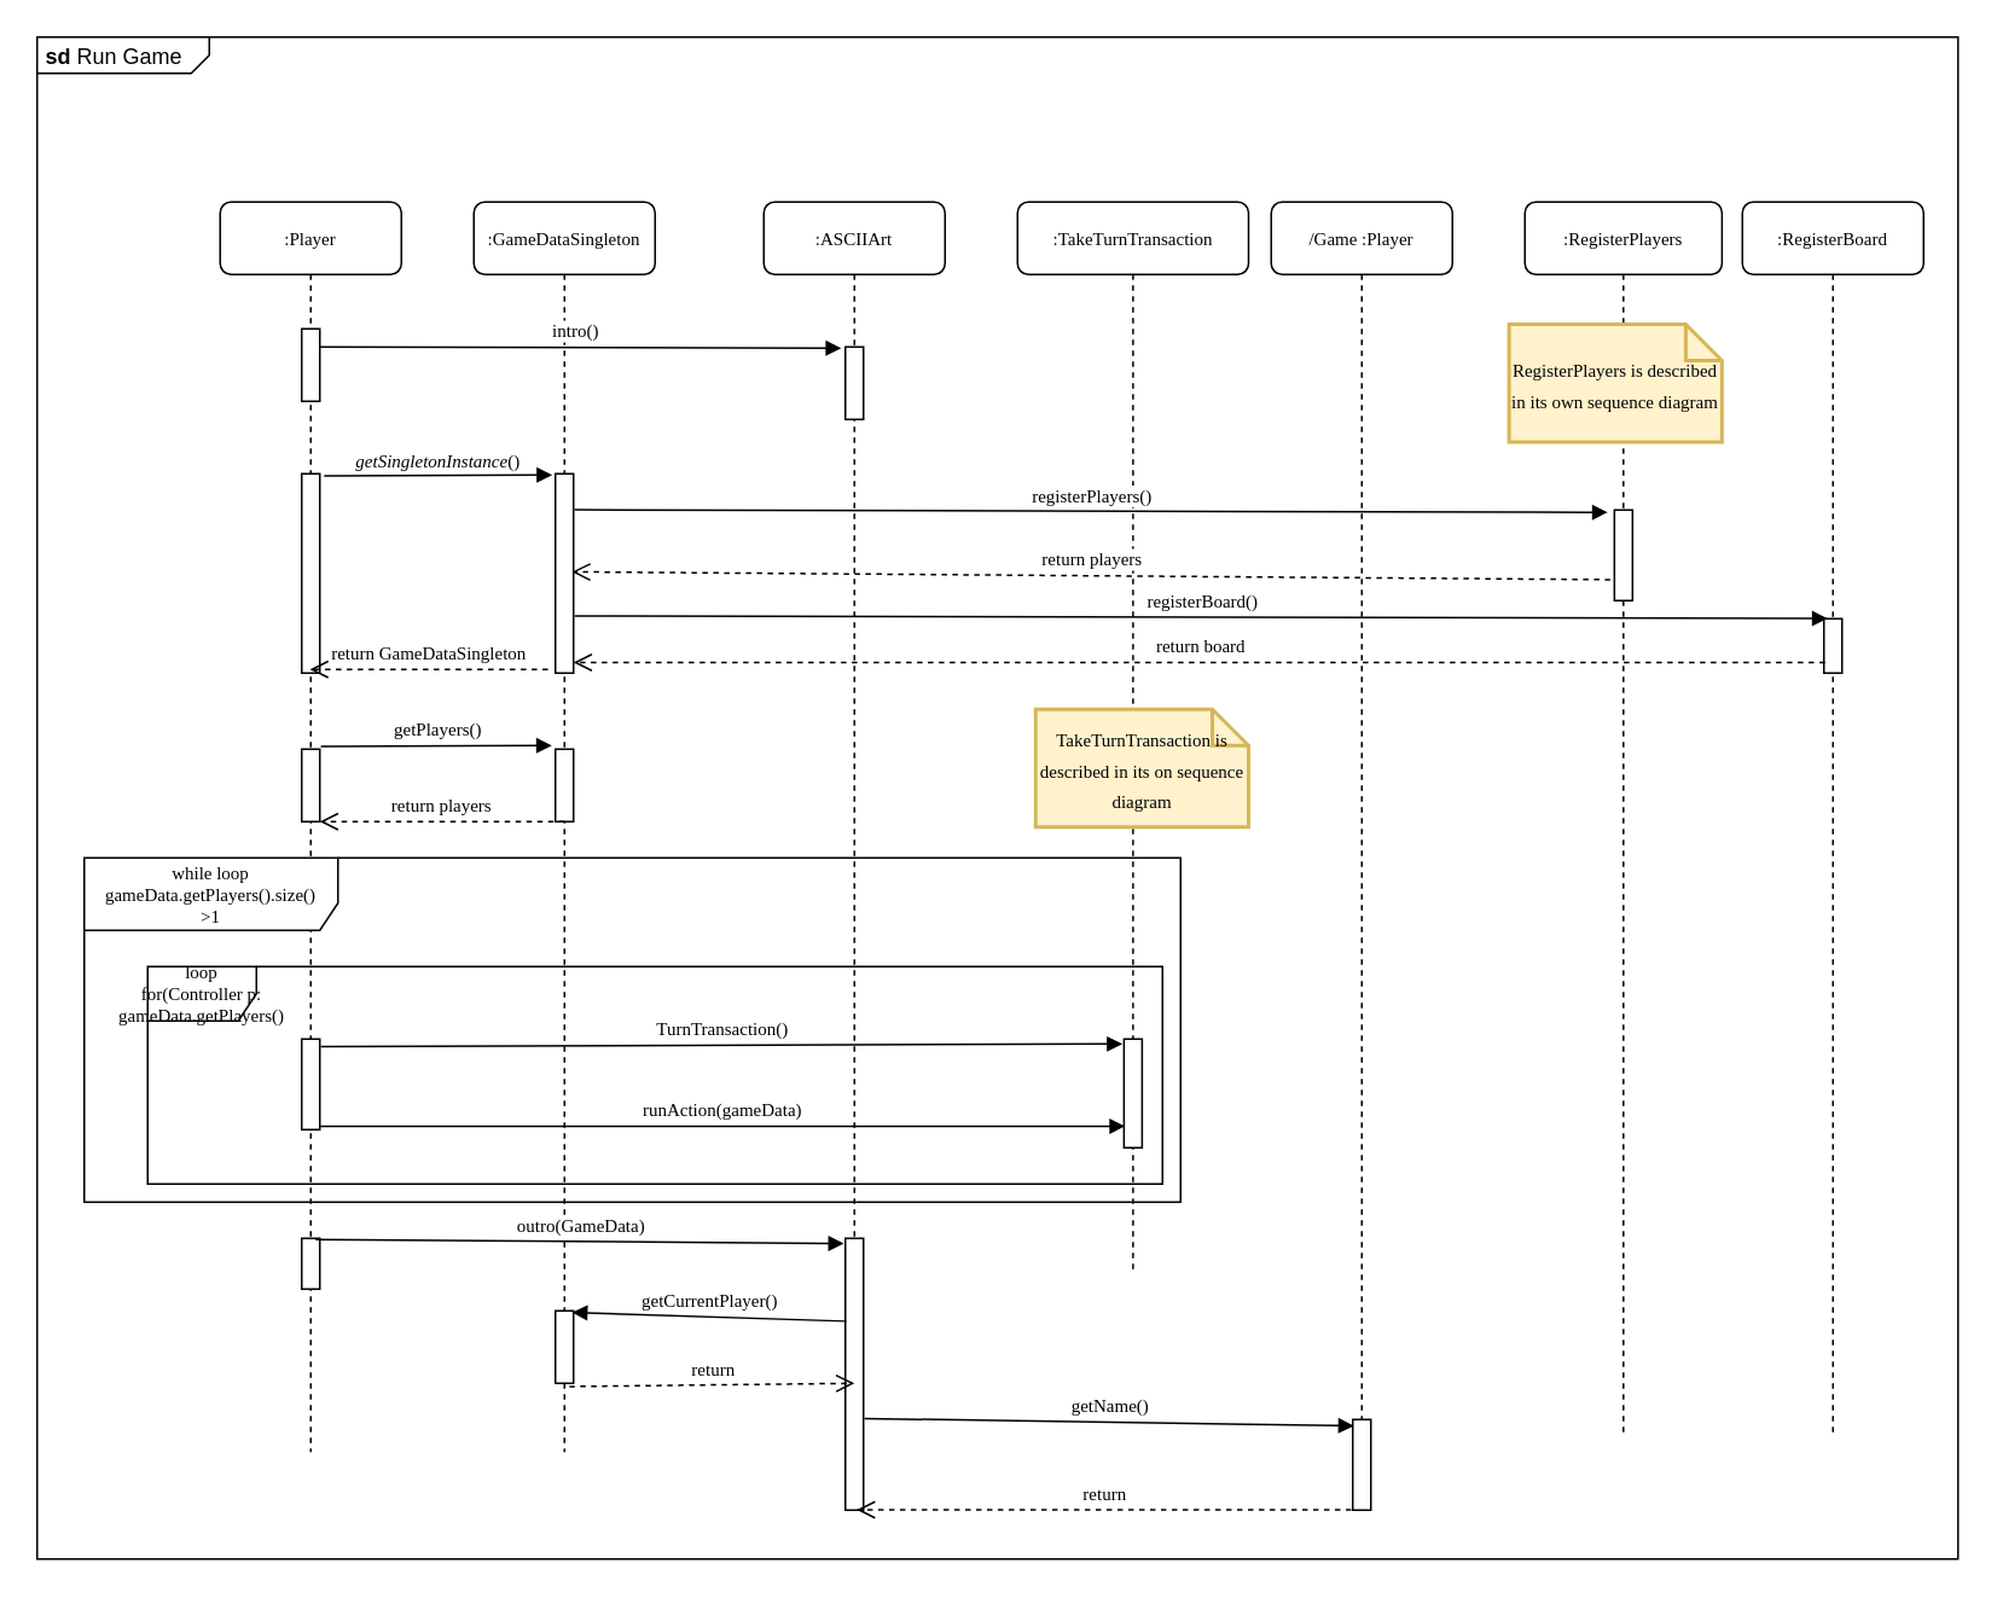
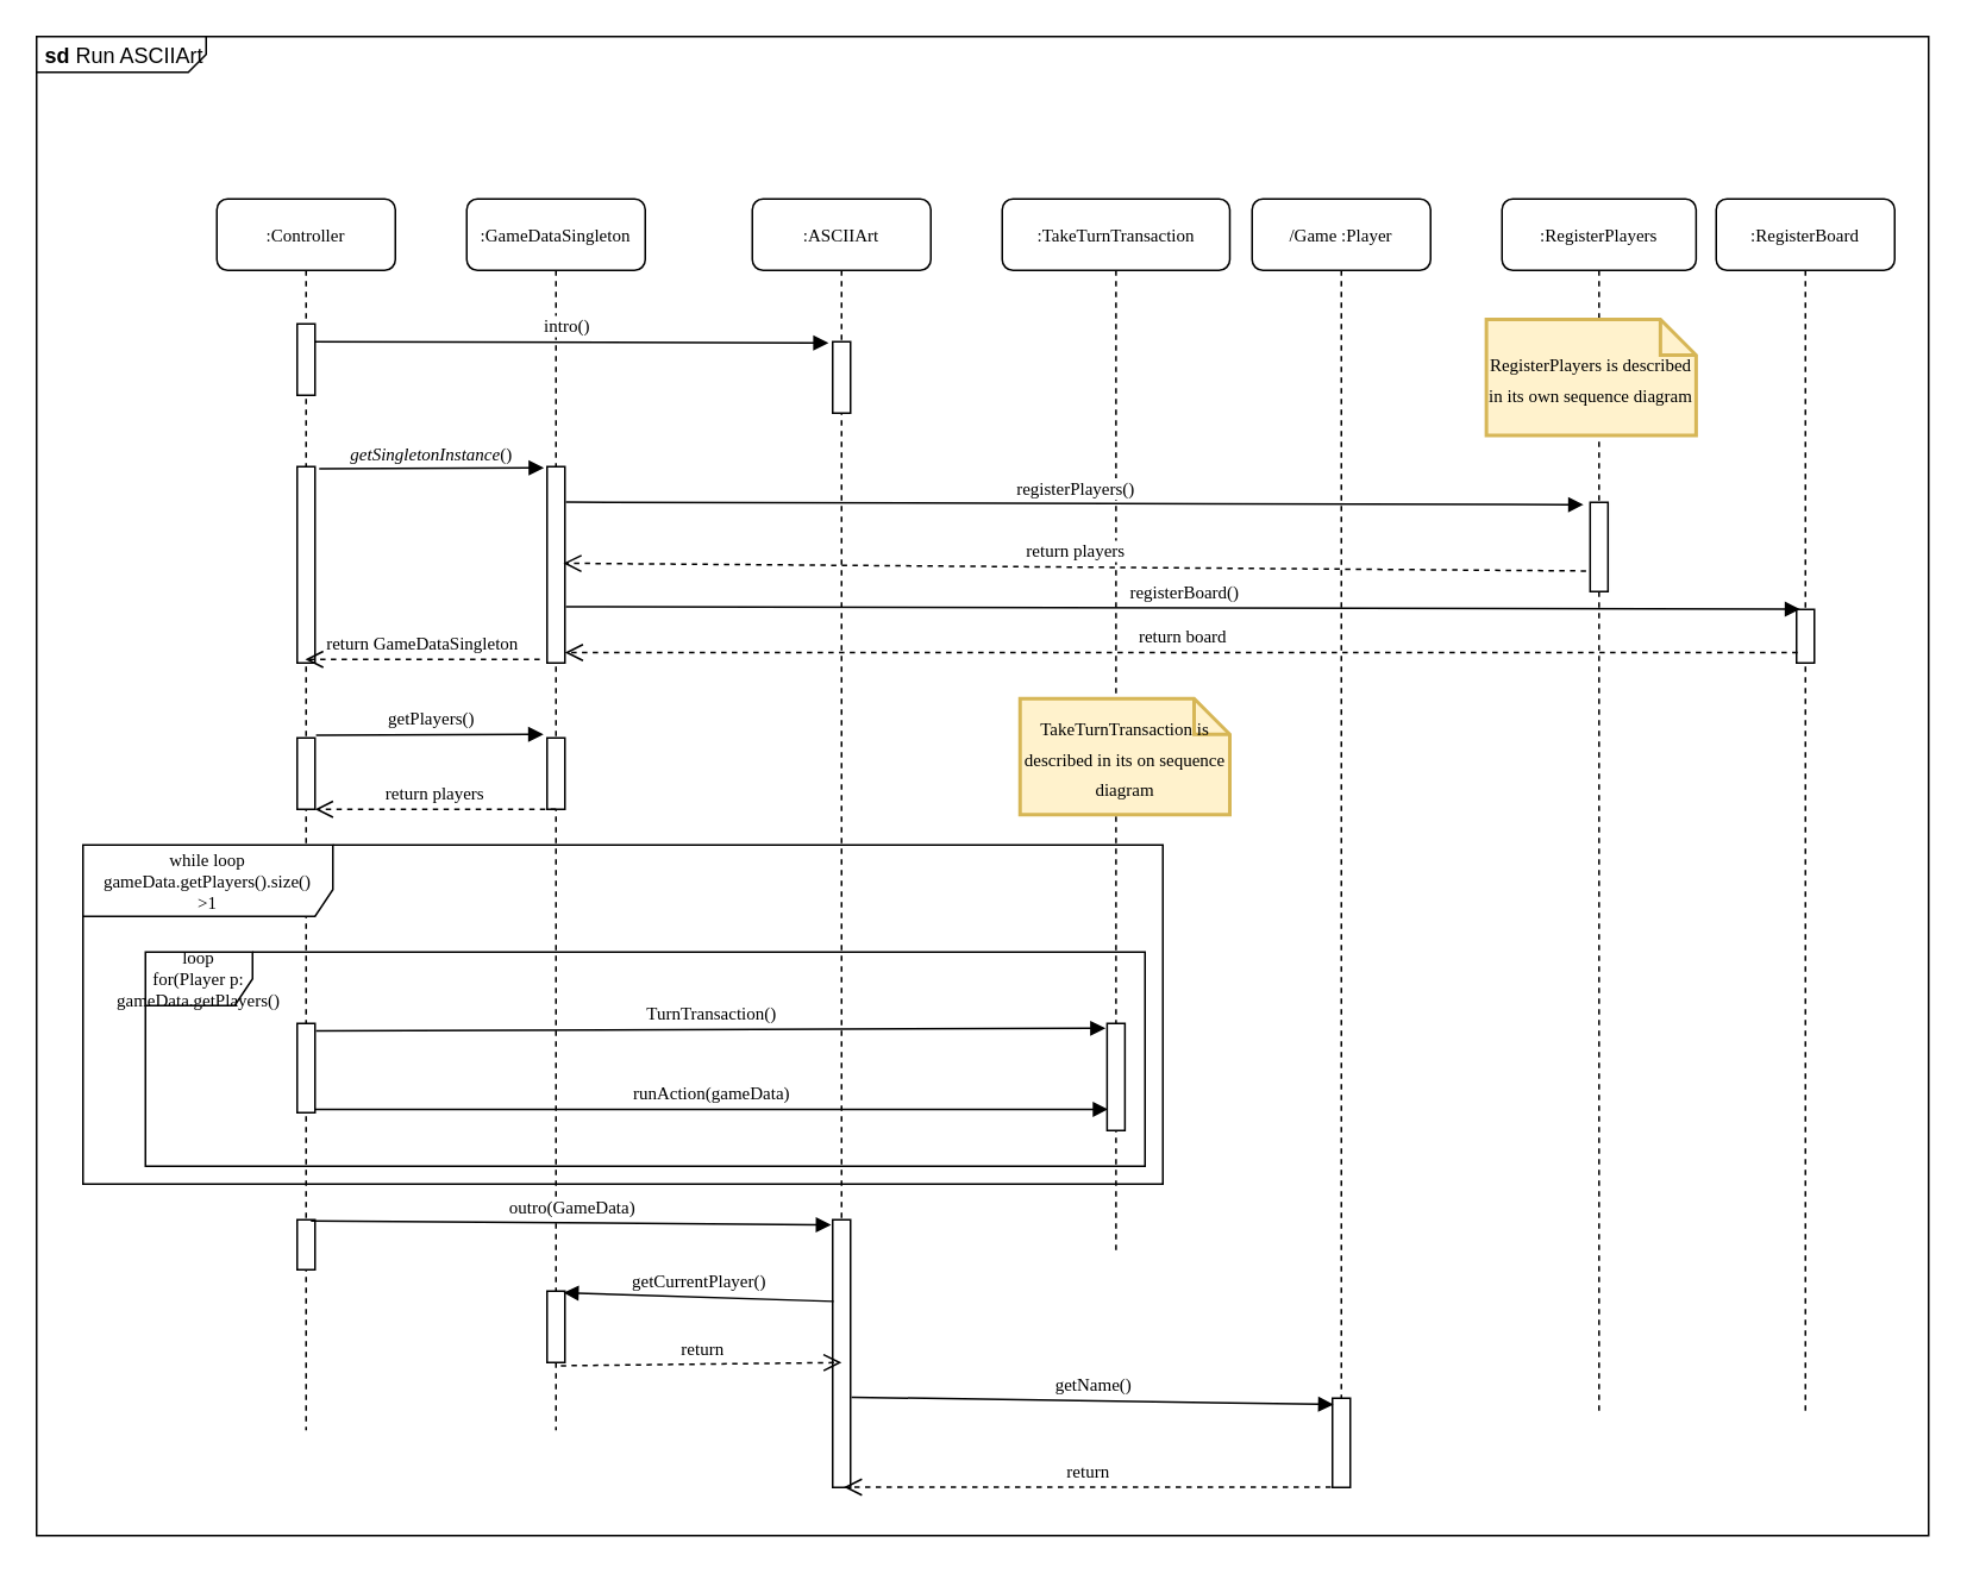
- <mxCell id="2" value="&lt;p style=&quot;margin: 0px ; margin-top: 4px ; margin-left: 5px ; text-align: left&quot;&gt;&lt;b&gt;sd&lt;/b&gt;&amp;nbsp;Run Game&lt;/p&gt;" style="html=1;shape=mxgraph.sysml.package;overflow=fill;labelX=95;align=left;spacingLeft=5;verticalAlign=top;spacingTop=-3;" parent="1" vertex="1"><mxGeometry x="20" y="20" width="1060" height="840" as="geometry" /></mxCell>
+ <mxCell id="2" value="&lt;p style=&quot;margin: 0px ; margin-top: 4px ; margin-left: 5px ; text-align: left&quot;&gt;&lt;b&gt;sd&lt;/b&gt;&amp;nbsp;Run ASCIIArt&lt;/p&gt;" style="html=1;shape=mxgraph.sysml.package;overflow=fill;labelX=95;align=left;spacingLeft=5;verticalAlign=top;spacingTop=-3;" parent="1" vertex="1"><mxGeometry x="20" y="20" width="1060" height="840" as="geometry" /></mxCell>
- <mxCell id="14" value=":Player" style="shape=umlLifeline;perimeter=lifelinePerimeter;whiteSpace=wrap;html=1;container=1;collapsible=0;recursiveResize=0;outlineConnect=0;rounded=1;shadow=0;comic=0;labelBackgroundColor=none;strokeWidth=1;fontFamily=Verdana;fontSize=10;align=center;" parent="1" vertex="1"><mxGeometry x="121" y="111" width="100" height="690" as="geometry" /></mxCell>
+ <mxCell id="14" value=":Controller" style="shape=umlLifeline;perimeter=lifelinePerimeter;whiteSpace=wrap;html=1;container=1;collapsible=0;recursiveResize=0;outlineConnect=0;rounded=1;shadow=0;comic=0;labelBackgroundColor=none;strokeWidth=1;fontFamily=Verdana;fontSize=10;align=center;" parent="1" vertex="1"><mxGeometry x="121" y="111" width="100" height="690" as="geometry" /></mxCell>
- <mxCell id="23" value="loop&lt;br&gt;for(Controller p: gameData.getPlayers()" style="shape=umlFrame;whiteSpace=wrap;html=1;fontFamily=Verdana;fontSize=10;" parent="1" vertex="1"><mxGeometry x="81" y="533" width="560" height="120" as="geometry" /></mxCell>
+ <mxCell id="23" value="loop&lt;br&gt;for(Player p: gameData.getPlayers()" style="shape=umlFrame;whiteSpace=wrap;html=1;fontFamily=Verdana;fontSize=10;" parent="1" vertex="1"><mxGeometry x="81" y="533" width="560" height="120" as="geometry" /></mxCell>
